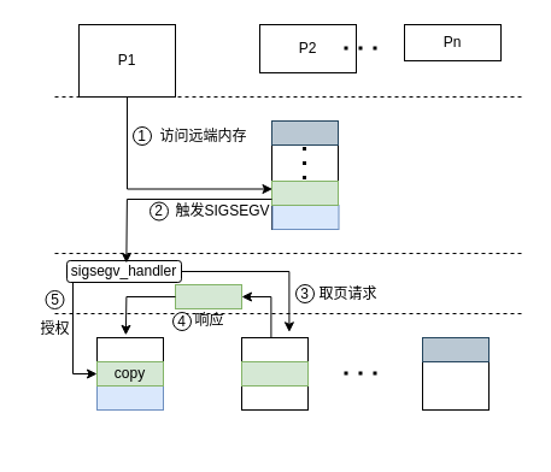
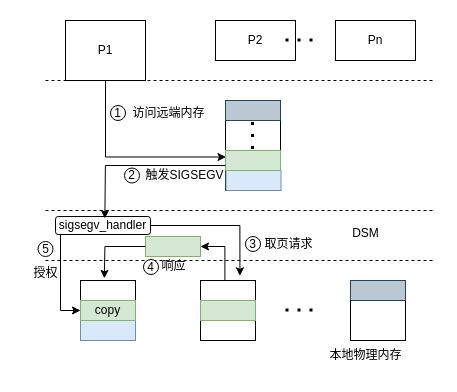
- <mxCell id="5" value="Pn" style="rounded=0;whiteSpace=wrap;html=1;" parent="1" vertex="1"><mxGeometry x="335" y="20" width="80" height="30" as="geometry" /></mxCell>
+ <mxCell id="5" value="Pn" style="rounded=0;whiteSpace=wrap;html=1;" parent="1" vertex="1"><mxGeometry x="335" y="20" width="80" height="40" as="geometry" /></mxCell>
+ <mxCell id="21" value="DSM" style="text;html=1;align=center;verticalAlign=middle;resizable=0;points=[];autosize=1;strokeColor=none;fillColor=none;" parent="1" vertex="1"><mxGeometry x="340" y="218" width="50" height="30" as="geometry" /></mxCell>
+ <mxCell id="20" value="本地物理内存" style="text;html=1;align=center;verticalAlign=middle;resizable=0;points=[];autosize=1;strokeColor=none;fillColor=none;" parent="1" vertex="1"><mxGeometry x="315" y="340" width="100" height="30" as="geometry" /></mxCell>
